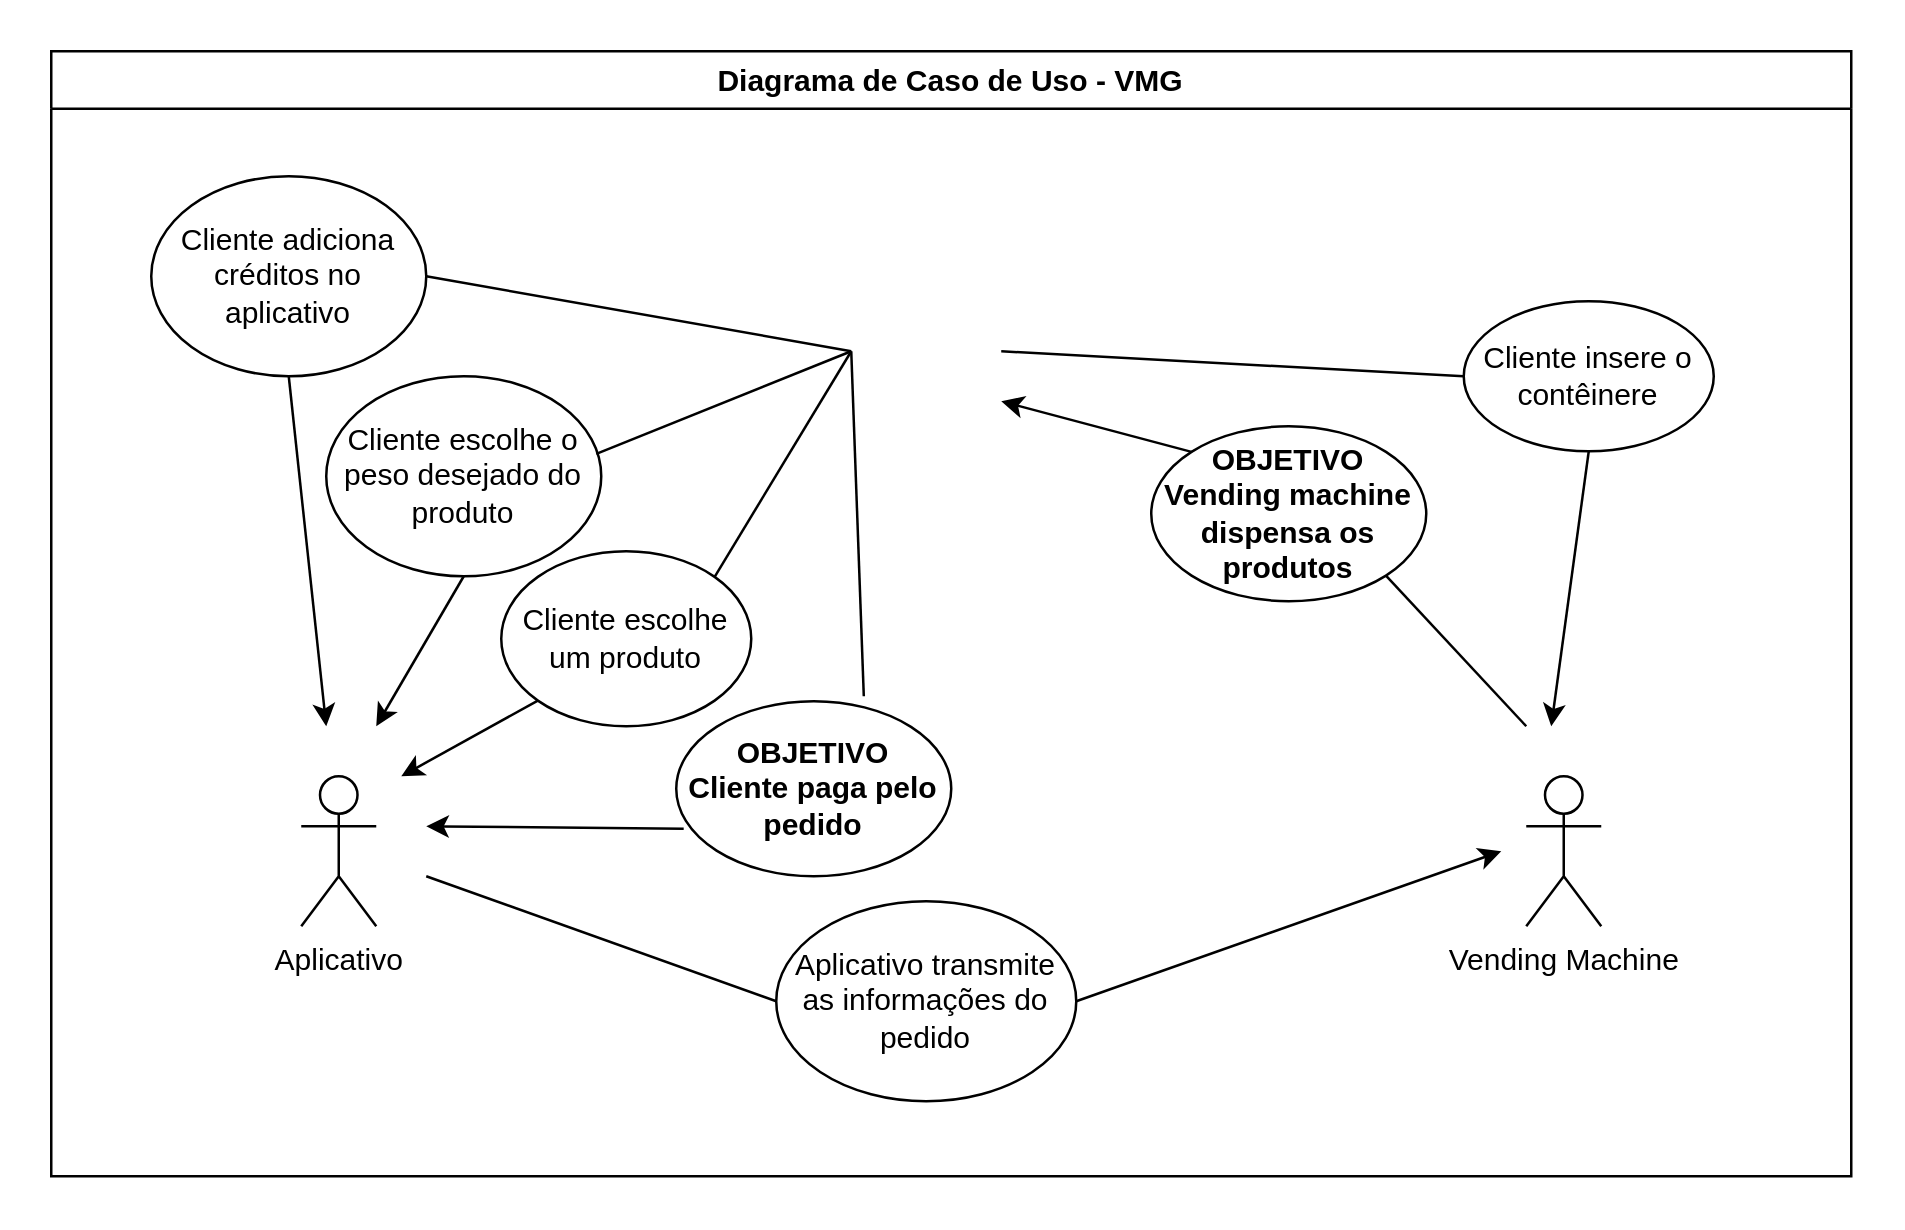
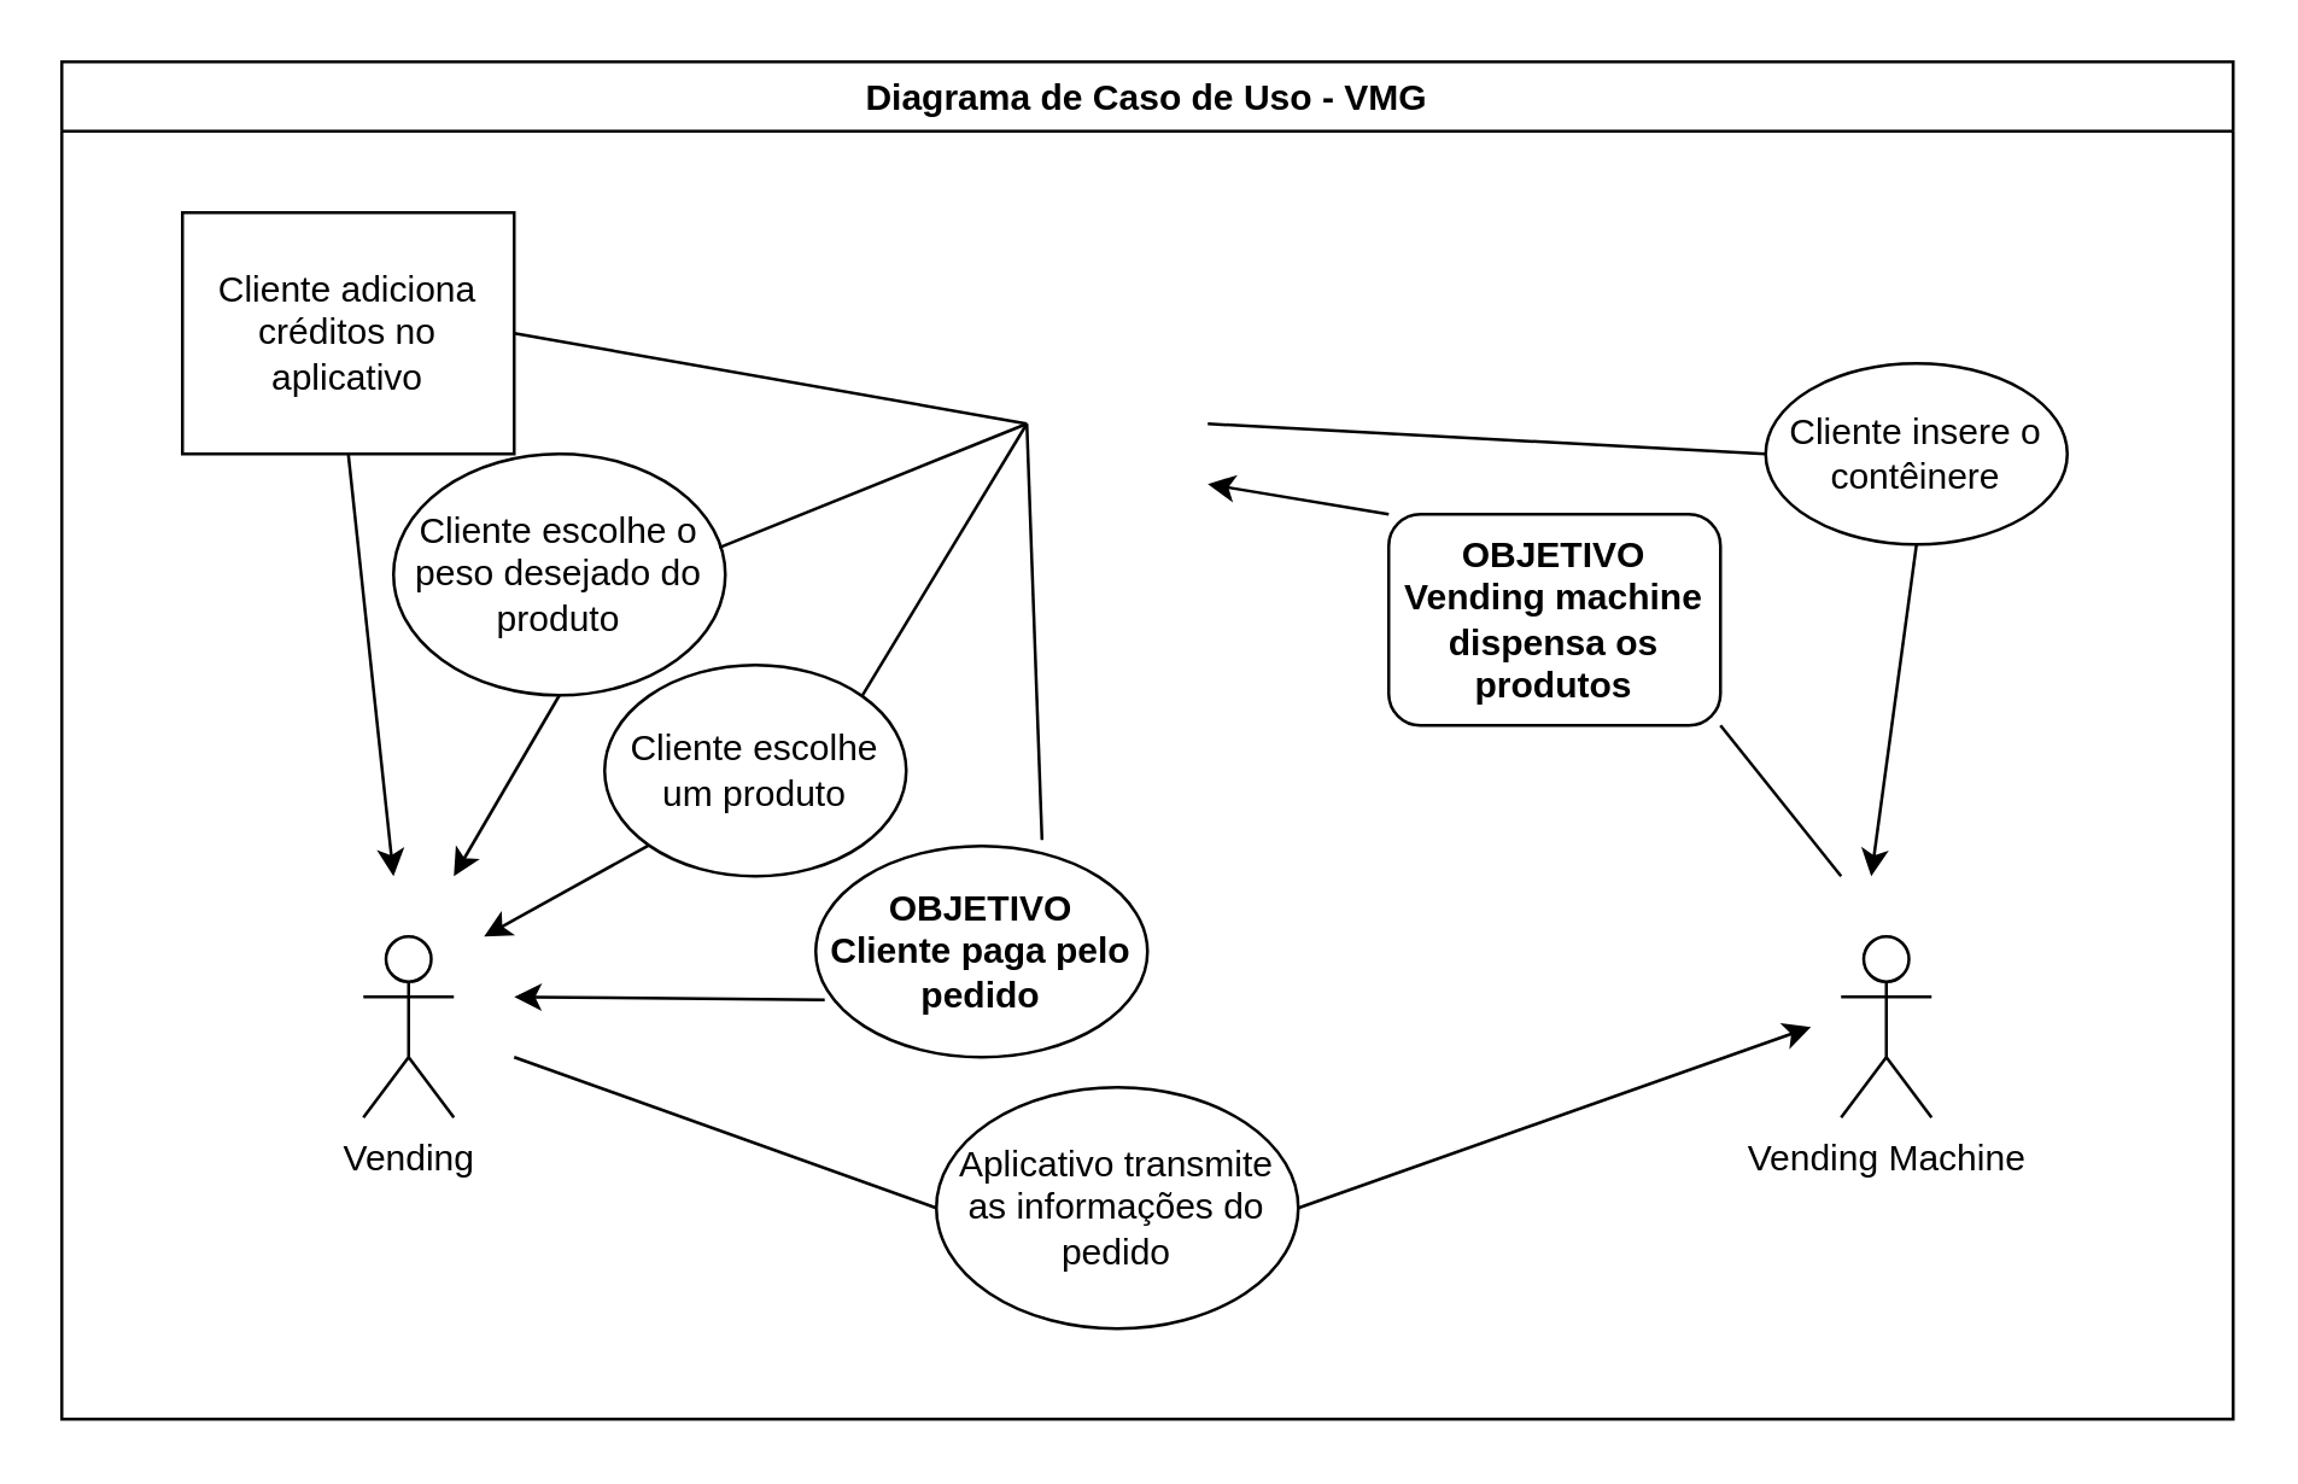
- <mxCell id="22" value="Cliente adiciona créditos no aplicativo" style="ellipse;whiteSpace=wrap;html=1;" vertex="1" parent="1"><mxGeometry x="60" y="70" width="110" height="80" as="geometry" /></mxCell>
+ <mxCell id="22" value="Cliente adiciona créditos no aplicativo" style="whiteSpace=wrap;html=1;rounded=0;" vertex="1" parent="1"><mxGeometry x="60" y="70" width="110" height="80" as="geometry" /></mxCell>
- <mxCell id="16" value="&lt;b&gt;OBJETIVO&lt;br&gt;Vending machine dispensa os produtos&lt;/b&gt;" style="ellipse;whiteSpace=wrap;html=1;" vertex="1" parent="1"><mxGeometry x="460" y="170" width="110" height="70" as="geometry" /></mxCell>
+ <mxCell id="16" value="&lt;b&gt;OBJETIVO&lt;br&gt;Vending machine dispensa os produtos&lt;/b&gt;" style="whiteSpace=wrap;html=1;rounded=1;" vertex="1" parent="1"><mxGeometry x="460" y="170" width="110" height="70" as="geometry" /></mxCell>
- <mxCell id="3" value="Aplicativo" style="shape=umlActor;verticalLabelPosition=bottom;verticalAlign=top;html=1;outlineConnect=0;" vertex="1" parent="1"><mxGeometry x="120" y="310" width="30" height="60" as="geometry" /></mxCell>
+ <mxCell id="3" value="Vending" style="shape=umlActor;verticalLabelPosition=bottom;verticalAlign=top;html=1;outlineConnect=0;" vertex="1" parent="1"><mxGeometry x="120" y="310" width="30" height="60" as="geometry" /></mxCell>
